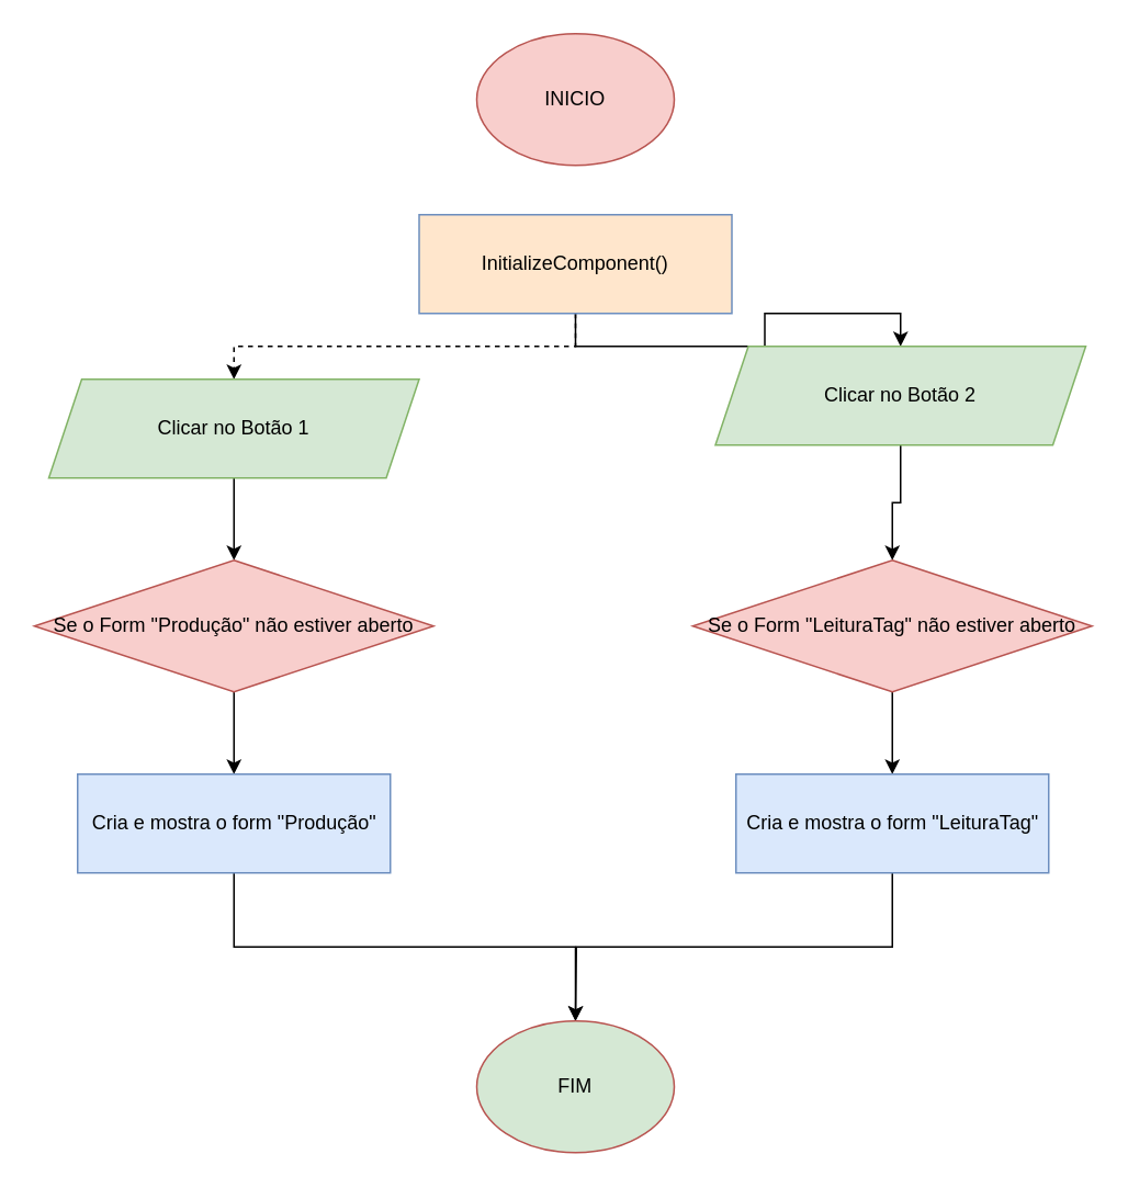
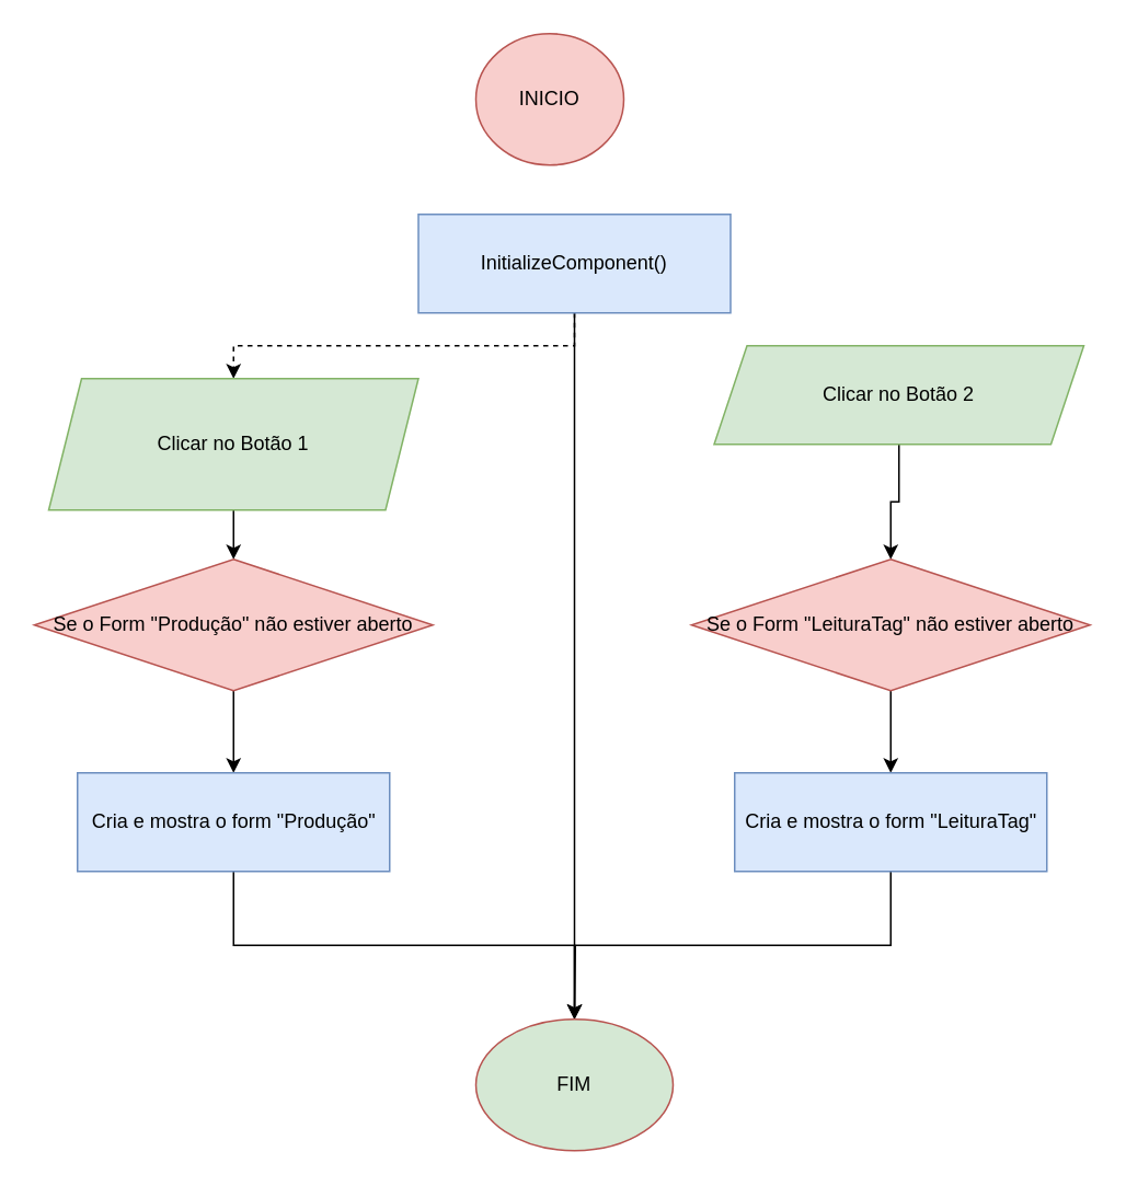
- <mxCell id="2" value="INICIO" style="ellipse;whiteSpace=wrap;html=1;fillColor=#f8cecc;strokeColor=#b85450;" vertex="1" parent="1"><mxGeometry x="289" y="20" width="120" height="80" as="geometry" /></mxCell>
+ <mxCell id="2" value="INICIO" style="ellipse;whiteSpace=wrap;html=1;fillColor=#f8cecc;strokeColor=#b85450;" vertex="1" parent="1"><mxGeometry x="289" y="20" width="90" height="80" as="geometry" /></mxCell>
- <mxCell id="5" value="InitializeComponent()" style="rounded=0;whiteSpace=wrap;html=1;fillColor=#ffe6cc;strokeColor=#6c8ebf;" vertex="1" parent="1"><mxGeometry x="254" y="130" width="190" height="60" as="geometry" /></mxCell>
+ <mxCell id="5" value="InitializeComponent()" style="rounded=0;whiteSpace=wrap;html=1;fillColor=#dae8fc;strokeColor=#6c8ebf;" vertex="1" parent="1"><mxGeometry x="254" y="130" width="190" height="60" as="geometry" /></mxCell>
- <mxCell id="4" style="edgeStyle=orthogonalEdgeStyle;rounded=0;orthogonalLoop=1;jettySize=auto;html=1;exitX=0.5;exitY=1;exitDx=0;exitDy=0;" edge="1" parent="1" source="5" target="9"><mxGeometry relative="1" as="geometry" /></mxCell>
+ <mxCell id="4" style="edgeStyle=orthogonalEdgeStyle;rounded=0;orthogonalLoop=1;jettySize=auto;html=1;exitX=0.5;exitY=1;exitDx=0;exitDy=0;" edge="1" parent="1" source="5" target="18"><mxGeometry relative="1" as="geometry" /></mxCell>
- <mxCell id="7" value="Clicar no Botão 1" style="shape=parallelogram;perimeter=parallelogramPerimeter;whiteSpace=wrap;html=1;fixedSize=1;fillColor=#d5e8d4;strokeColor=#82b366;" vertex="1" parent="1"><mxGeometry x="29" y="230" width="225" height="60" as="geometry" /></mxCell>
+ <mxCell id="7" value="Clicar no Botão 1" style="shape=parallelogram;perimeter=parallelogramPerimeter;whiteSpace=wrap;html=1;fixedSize=1;fillColor=#d5e8d4;strokeColor=#82b366;" vertex="1" parent="1"><mxGeometry x="29" y="230" width="225" height="80" as="geometry" /></mxCell>
